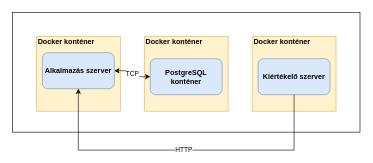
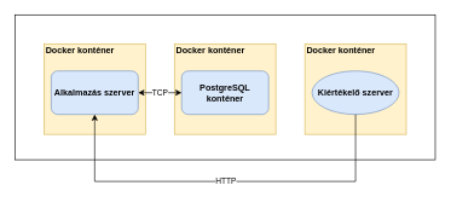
- <mxCell id="10" value="&lt;b&gt;Alkalmazás szerver&lt;/b&gt;" style="rounded=1;whiteSpace=wrap;html=1;fillColor=#dae8fc;strokeColor=#6c8ebf;" vertex="1" parent="1"><mxGeometry x="70" y="87.5" width="120" height="60" as="geometry" /></mxCell>
+ <mxCell id="10" value="&lt;b&gt;Alkalmazás szerver&lt;/b&gt;" style="rounded=1;whiteSpace=wrap;html=1;fillColor=#dae8fc;strokeColor=#6c8ebf;" vertex="1" parent="1"><mxGeometry x="70" y="97.5" width="120" height="60" as="geometry" /></mxCell>
- <mxCell id="6" value="&lt;b&gt;Kiértékelő szerver&lt;/b&gt;" style="rounded=1;whiteSpace=wrap;html=1;fillColor=#dae8fc;strokeColor=#6c8ebf;" vertex="1" parent="1"><mxGeometry x="430" y="97.5" width="120" height="60" as="geometry" /></mxCell>
+ <mxCell id="6" value="&lt;b&gt;Kiértékelő szerver&lt;/b&gt;" style="ellipse;whiteSpace=wrap;html=1;fillColor=#dae8fc;strokeColor=#6c8ebf;" vertex="1" parent="1"><mxGeometry x="430" y="97.5" width="120" height="60" as="geometry" /></mxCell>
